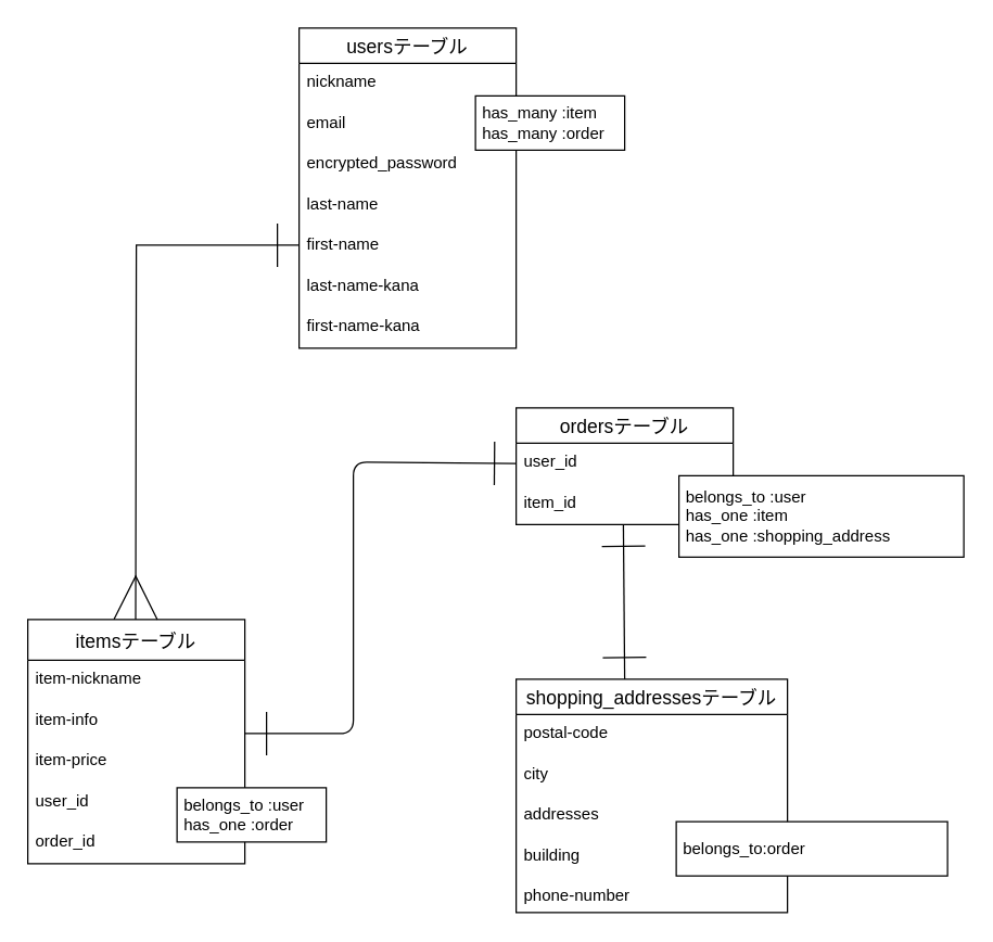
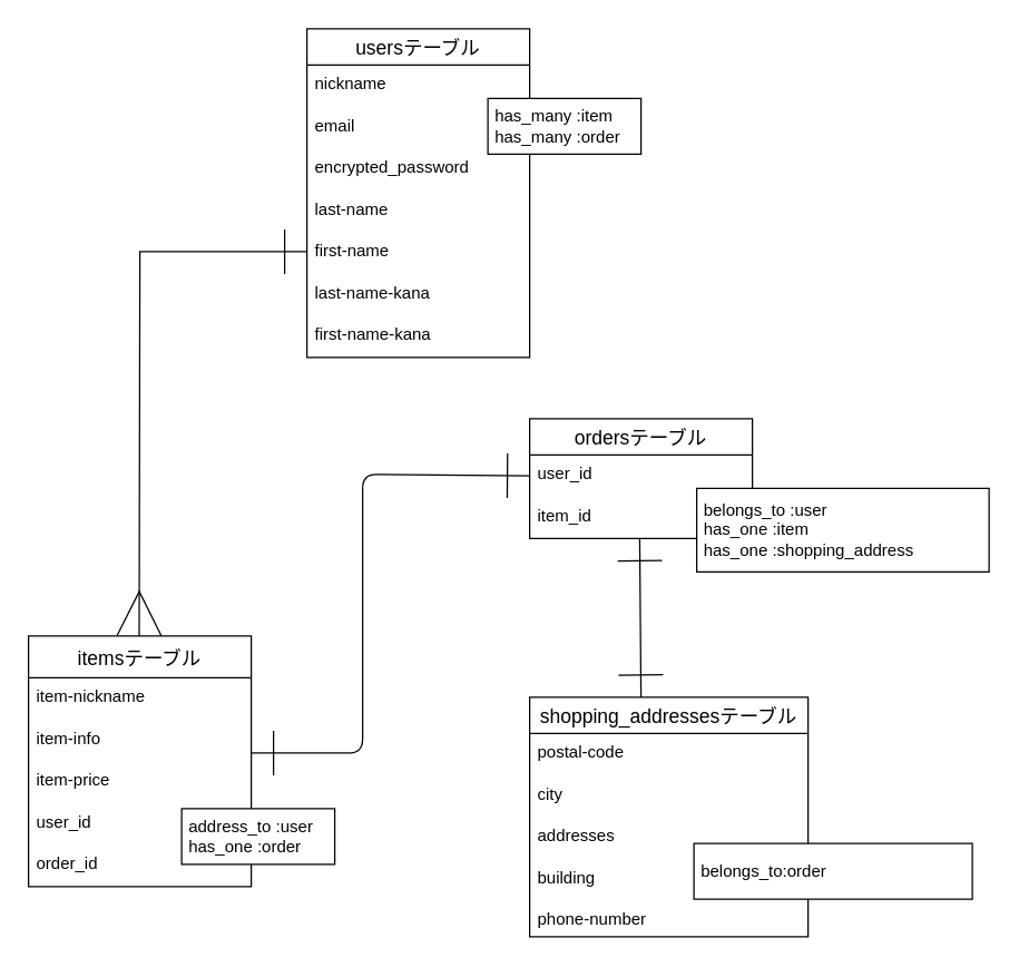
- <mxCell id="29" value="&amp;nbsp;belongs_to :user&lt;br&gt;&amp;nbsp;has_one :order" style="whiteSpace=wrap;html=1;align=left;" parent="1" vertex="1"><mxGeometry x="130" y="580" width="110" height="40" as="geometry" /></mxCell>
+ <mxCell id="29" value="&amp;nbsp;address_to :user&lt;br&gt;&amp;nbsp;has_one :order" style="whiteSpace=wrap;html=1;align=left;" parent="1" vertex="1"><mxGeometry x="130" y="580" width="110" height="40" as="geometry" /></mxCell>
